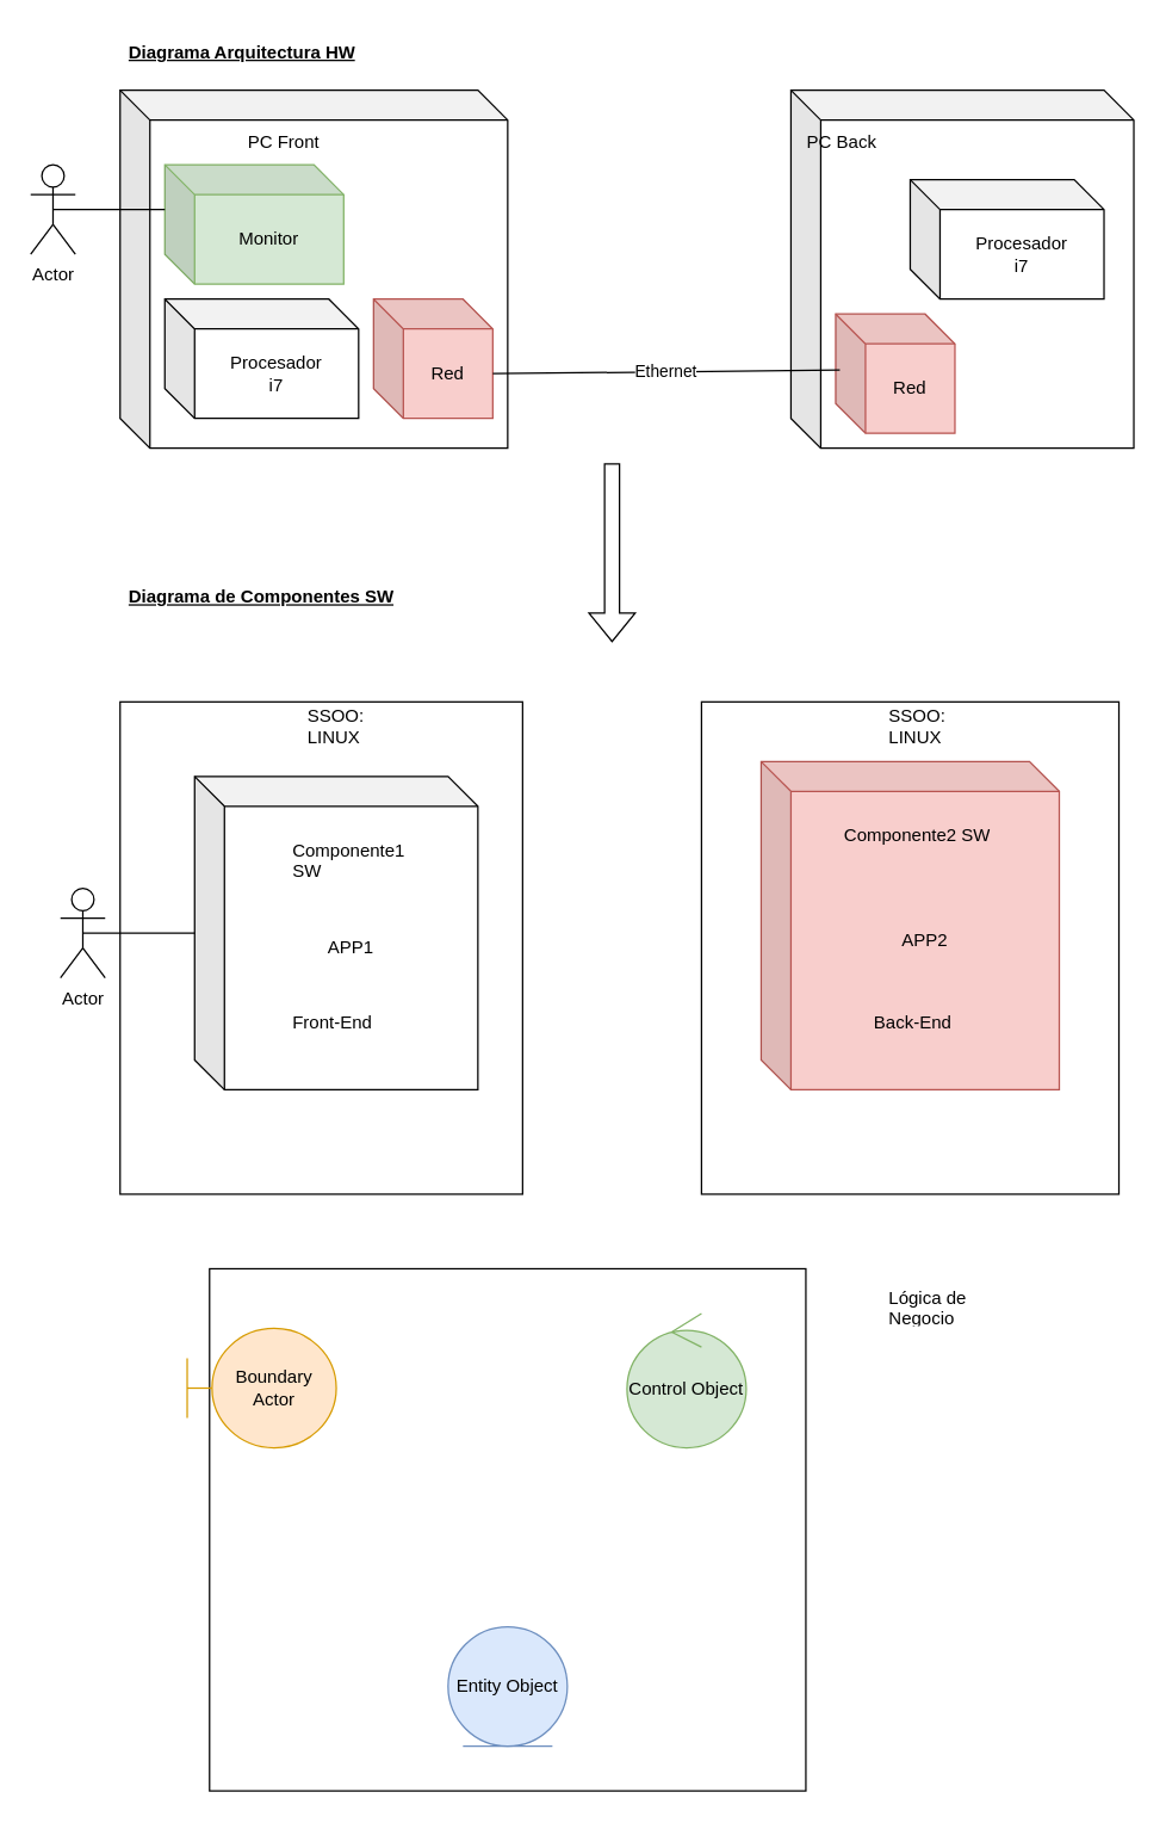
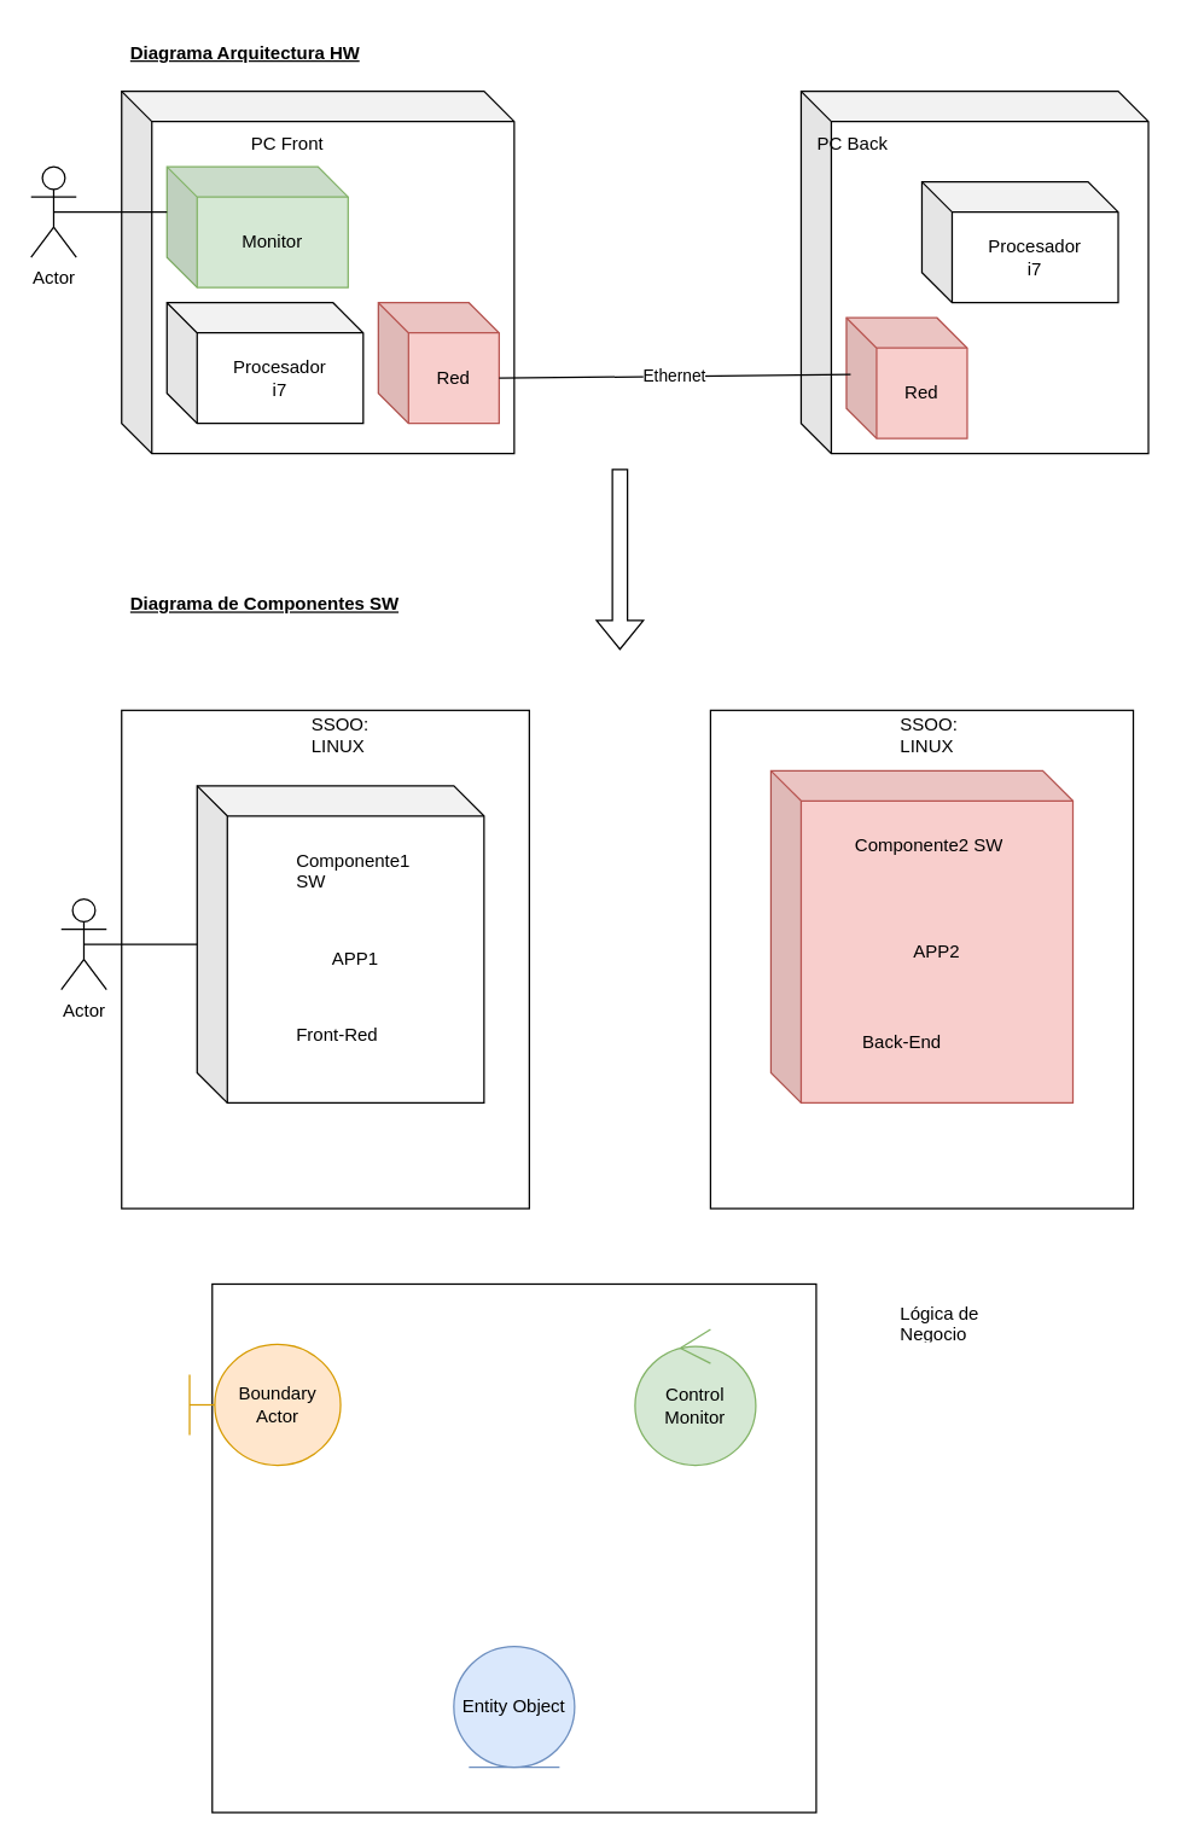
- <mxCell id="11" value="Front-End" style="text;strokeColor=none;fillColor=none;align=left;verticalAlign=middle;spacingLeft=4;spacingRight=4;overflow=hidden;points=[[0,0.5],[1,0.5]];portConstraint=eastwest;rotatable=0;whiteSpace=wrap;html=1;" vertex="1" parent="1"><mxGeometry x="190" y="670" width="80" height="30" as="geometry" /></mxCell>
+ <mxCell id="11" value="Front-Red" style="text;strokeColor=none;fillColor=none;align=left;verticalAlign=middle;spacingLeft=4;spacingRight=4;overflow=hidden;points=[[0,0.5],[1,0.5]];portConstraint=eastwest;rotatable=0;whiteSpace=wrap;html=1;" vertex="1" parent="1"><mxGeometry x="190" y="670" width="80" height="30" as="geometry" /></mxCell>
- <mxCell id="12" value="Back-End" style="text;strokeColor=none;fillColor=none;align=left;verticalAlign=middle;spacingLeft=4;spacingRight=4;overflow=hidden;points=[[0,0.5],[1,0.5]];portConstraint=eastwest;rotatable=0;whiteSpace=wrap;html=1;" vertex="1" parent="1"><mxGeometry x="580" y="670" width="80" height="30" as="geometry" /></mxCell>
+ <mxCell id="12" value="Back-End" style="text;strokeColor=none;fillColor=none;align=left;verticalAlign=middle;spacingLeft=4;spacingRight=4;overflow=hidden;points=[[0,0.5],[1,0.5]];portConstraint=eastwest;rotatable=0;whiteSpace=wrap;html=1;" vertex="1" parent="1"><mxGeometry x="565" y="675" width="80" height="30" as="geometry" /></mxCell>
- <mxCell id="31" value="Control Object" style="ellipse;shape=umlControl;whiteSpace=wrap;html=1;fillColor=#d5e8d4;strokeColor=#82b366;" vertex="1" parent="1"><mxGeometry x="420" y="880" width="80" height="90" as="geometry" /></mxCell>
+ <mxCell id="31" value="Control Monitor" style="ellipse;shape=umlControl;whiteSpace=wrap;html=1;fillColor=#d5e8d4;strokeColor=#82b366;" vertex="1" parent="1"><mxGeometry x="420" y="880" width="80" height="90" as="geometry" /></mxCell>
